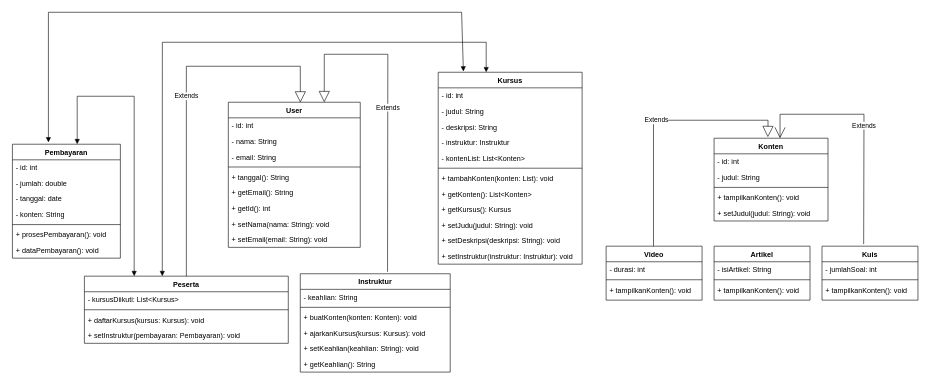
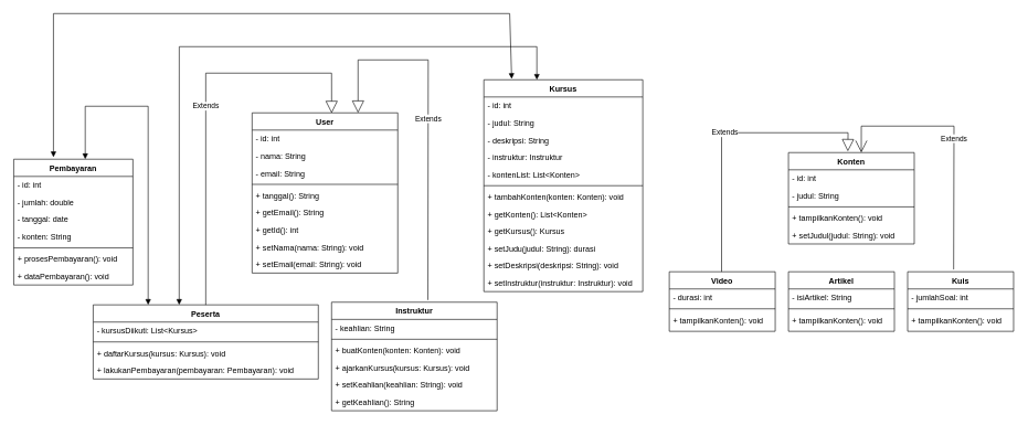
- <mxCell id="16" value="+ tambahKonten(konten: List): void" style="text;align=left;verticalAlign=top;spacingLeft=4;spacingRight=4;overflow=hidden;rotatable=0;points=[[0,0.5],[1,0.5]];portConstraint=eastwest;" vertex="1" parent="9"><mxGeometry y="164" width="240" height="26" as="geometry" /></mxCell>
+ <mxCell id="16" value="+ tambahKonten(konten: Konten): void" style="text;align=left;verticalAlign=top;spacingLeft=4;spacingRight=4;overflow=hidden;rotatable=0;points=[[0,0.5],[1,0.5]];portConstraint=eastwest;" vertex="1" parent="9"><mxGeometry y="164" width="240" height="26" as="geometry" /></mxCell>
- <mxCell id="19" value="+ setJudu(judul: String): void" style="text;align=left;verticalAlign=top;spacingLeft=4;spacingRight=4;overflow=hidden;rotatable=0;points=[[0,0.5],[1,0.5]];portConstraint=eastwest;" vertex="1" parent="9"><mxGeometry y="242" width="240" height="26" as="geometry" /></mxCell>
+ <mxCell id="19" value="+ setJudu(judul: String): durasi" style="text;align=left;verticalAlign=top;spacingLeft=4;spacingRight=4;overflow=hidden;rotatable=0;points=[[0,0.5],[1,0.5]];portConstraint=eastwest;" vertex="1" parent="9"><mxGeometry y="242" width="240" height="26" as="geometry" /></mxCell>
- <mxCell id="36" value="+ setInstruktur(pembayaran: Pembayaran): void" style="text;align=left;verticalAlign=top;spacingLeft=4;spacingRight=4;overflow=hidden;rotatable=0;points=[[0,0.5],[1,0.5]];portConstraint=eastwest;" vertex="1" parent="32"><mxGeometry y="86" width="340" height="26" as="geometry" /></mxCell>
+ <mxCell id="36" value="+ lakukanPembayaran(pembayaran: Pembayaran): void" style="text;align=left;verticalAlign=top;spacingLeft=4;spacingRight=4;overflow=hidden;rotatable=0;points=[[0,0.5],[1,0.5]];portConstraint=eastwest;" vertex="1" parent="32"><mxGeometry y="86" width="340" height="26" as="geometry" /></mxCell>
